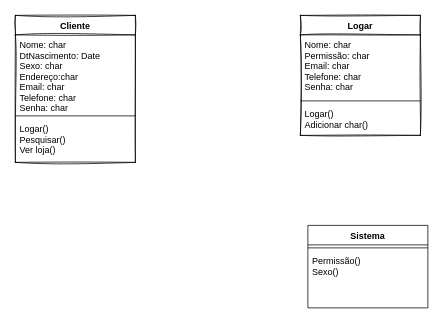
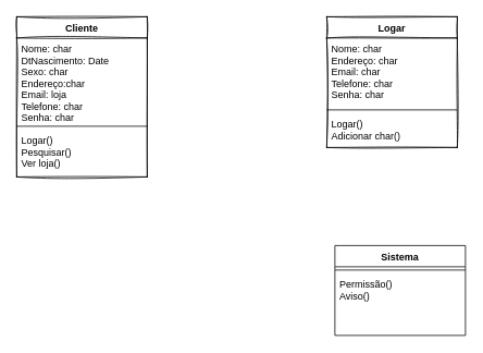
- <mxCell id="3" value="Nome: char&#10;DtNascimento: Date&#10;Sexo: char&#10;Endereço:char&#10;Email: char&#10;Telefone: char&#10;Senha: char&#10;" style="text;strokeColor=none;fillColor=none;align=left;verticalAlign=top;spacingLeft=4;spacingRight=4;overflow=hidden;rotatable=0;points=[[0,0.5],[1,0.5]];portConstraint=eastwest;" vertex="1" parent="2"><mxGeometry y="26" width="160" height="104" as="geometry" /></mxCell>
+ <mxCell id="3" value="Nome: char&#10;DtNascimento: Date&#10;Sexo: char&#10;Endereço:char&#10;Email: loja&#10;Telefone: char&#10;Senha: char&#10;" style="text;strokeColor=none;fillColor=none;align=left;verticalAlign=top;spacingLeft=4;spacingRight=4;overflow=hidden;rotatable=0;points=[[0,0.5],[1,0.5]];portConstraint=eastwest;" vertex="1" parent="2"><mxGeometry y="26" width="160" height="104" as="geometry" /></mxCell>
- <mxCell id="10" value="Nome: char&#10;Permissão: char&#10;Email: char&#10;Telefone: char&#10;Senha: char&#10;" style="text;strokeColor=none;fillColor=none;align=left;verticalAlign=top;spacingLeft=4;spacingRight=4;overflow=hidden;rotatable=0;points=[[0,0.5],[1,0.5]];portConstraint=eastwest;" vertex="1" parent="9"><mxGeometry y="26" width="160" height="84" as="geometry" /></mxCell>
+ <mxCell id="10" value="Nome: char&#10;Endereço: char&#10;Email: char&#10;Telefone: char&#10;Senha: char&#10;" style="text;strokeColor=none;fillColor=none;align=left;verticalAlign=top;spacingLeft=4;spacingRight=4;overflow=hidden;rotatable=0;points=[[0,0.5],[1,0.5]];portConstraint=eastwest;" vertex="1" parent="9"><mxGeometry y="26" width="160" height="84" as="geometry" /></mxCell>
- <mxCell id="8" value="Permissão()&#10;Sexo()&#10;" style="text;strokeColor=none;fillColor=none;align=left;verticalAlign=top;spacingLeft=4;spacingRight=4;overflow=hidden;rotatable=0;points=[[0,0.5],[1,0.5]];portConstraint=eastwest;" vertex="1" parent="6"><mxGeometry y="34" width="160" height="76" as="geometry" /></mxCell>
+ <mxCell id="8" value="Permissão()&#10;Aviso()&#10;" style="text;strokeColor=none;fillColor=none;align=left;verticalAlign=top;spacingLeft=4;spacingRight=4;overflow=hidden;rotatable=0;points=[[0,0.5],[1,0.5]];portConstraint=eastwest;" vertex="1" parent="6"><mxGeometry y="34" width="160" height="76" as="geometry" /></mxCell>
